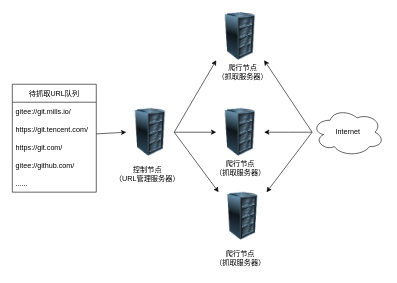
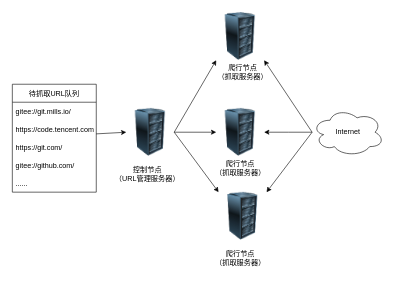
- <mxCell id="15" value="https://git.tencent.com/" style="text;strokeColor=none;fillColor=none;align=left;verticalAlign=middle;spacingLeft=4;spacingRight=4;overflow=hidden;points=[[0,0.5],[1,0.5]];portConstraint=eastwest;rotatable=0;" vertex="1" parent="13"><mxGeometry y="60" width="140" height="30" as="geometry" /></mxCell>
+ <mxCell id="15" value="https://code.tencent.com/" style="text;strokeColor=none;fillColor=none;align=left;verticalAlign=middle;spacingLeft=4;spacingRight=4;overflow=hidden;points=[[0,0.5],[1,0.5]];portConstraint=eastwest;rotatable=0;" vertex="1" parent="13"><mxGeometry y="60" width="140" height="30" as="geometry" /></mxCell>
